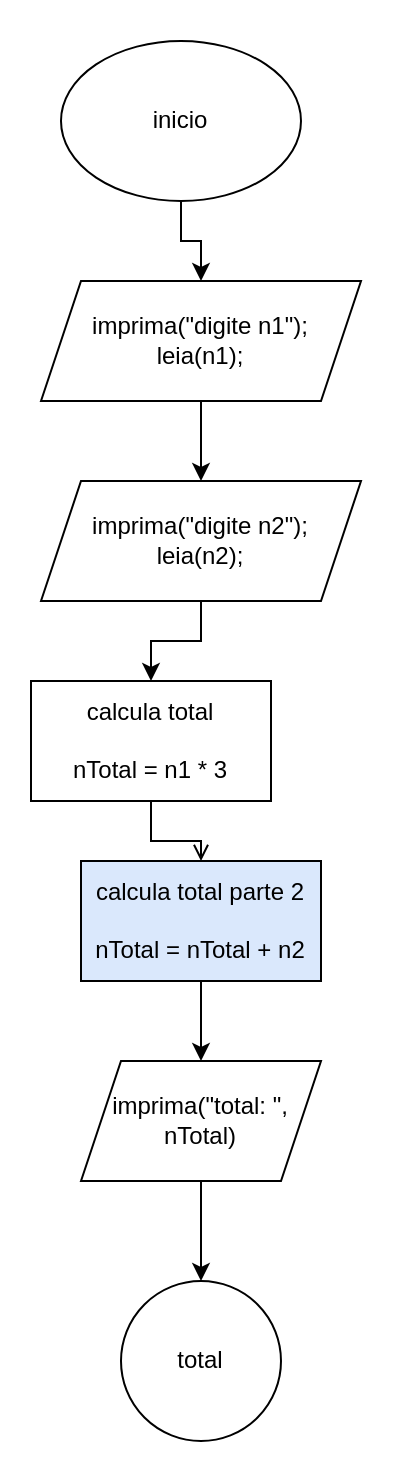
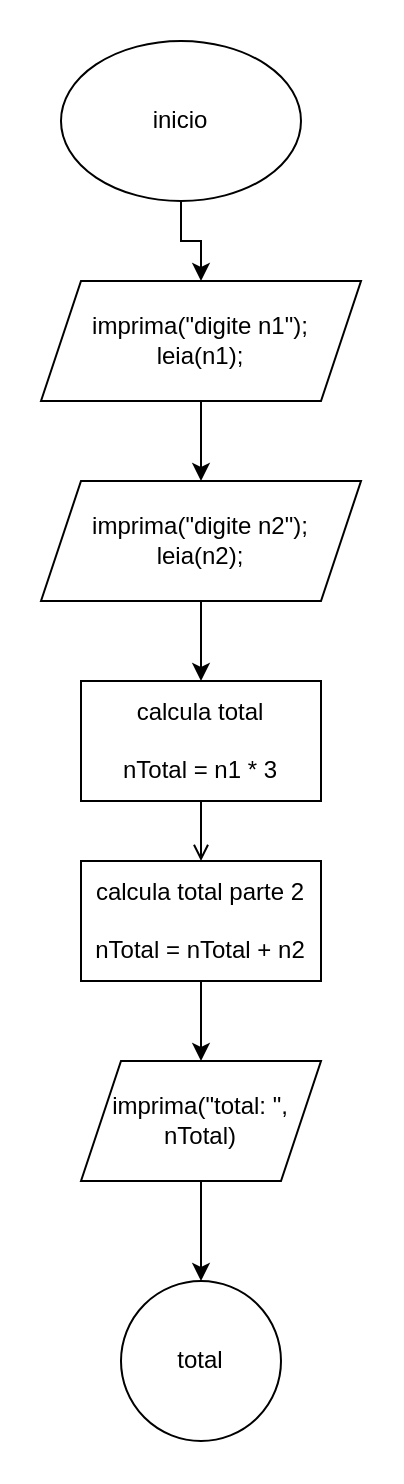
- <mxCell id="9" value="calcula total&lt;div&gt;&lt;br&gt;&lt;/div&gt;&lt;div&gt;nTotal = n1 * 3&lt;/div&gt;" style="whiteSpace=wrap;html=1;" vertex="1" parent="1"><mxGeometry x="15" y="340" width="120" height="60" as="geometry" /></mxCell>
+ <mxCell id="9" value="calcula total&lt;div&gt;&lt;br&gt;&lt;/div&gt;&lt;div&gt;nTotal = n1 * 3&lt;/div&gt;" style="whiteSpace=wrap;html=1;" vertex="1" parent="1"><mxGeometry x="40" y="340" width="120" height="60" as="geometry" /></mxCell>
- <mxCell id="14" value="calcula total parte 2&lt;div&gt;&lt;br&gt;&lt;/div&gt;&lt;div&gt;nTotal = nTotal + n2&lt;/div&gt;" style="whiteSpace=wrap;html=1;fillColor=#dae8fc;" vertex="1" parent="1"><mxGeometry x="40" y="430" width="120" height="60" as="geometry" /></mxCell>
+ <mxCell id="14" value="calcula total parte 2&lt;div&gt;&lt;br&gt;&lt;/div&gt;&lt;div&gt;nTotal = nTotal + n2&lt;/div&gt;" style="whiteSpace=wrap;html=1;" vertex="1" parent="1"><mxGeometry x="40" y="430" width="120" height="60" as="geometry" /></mxCell>
